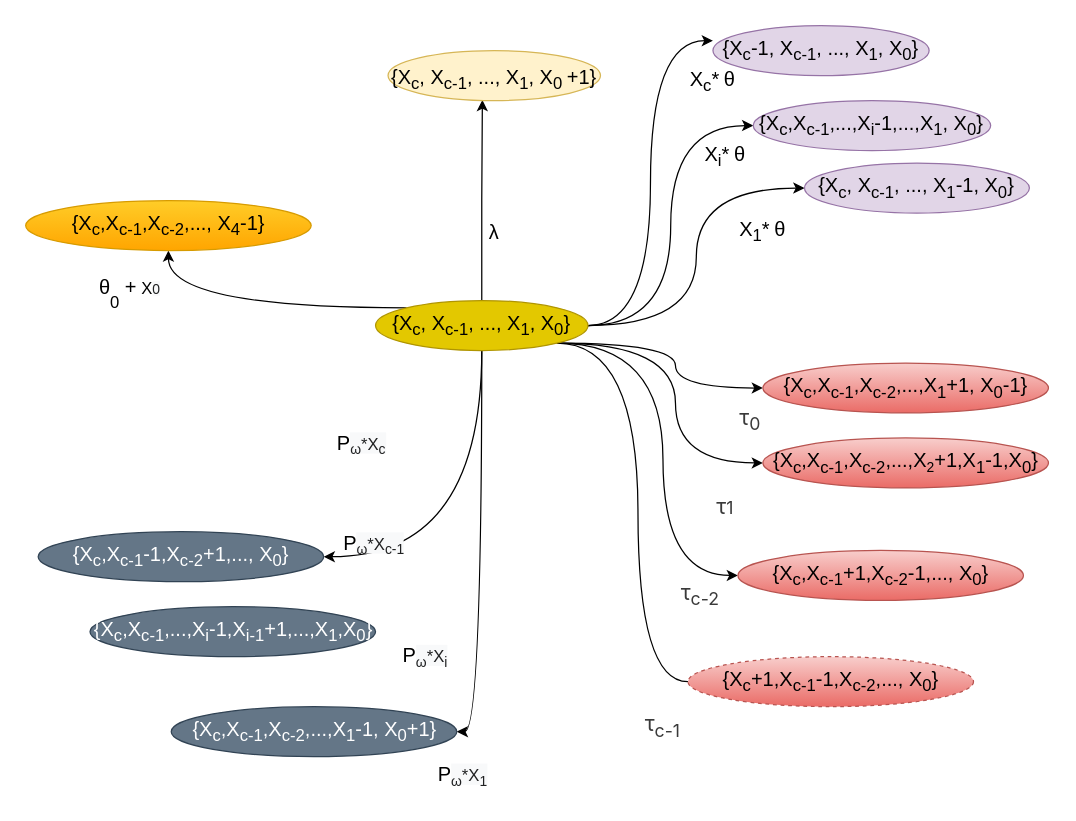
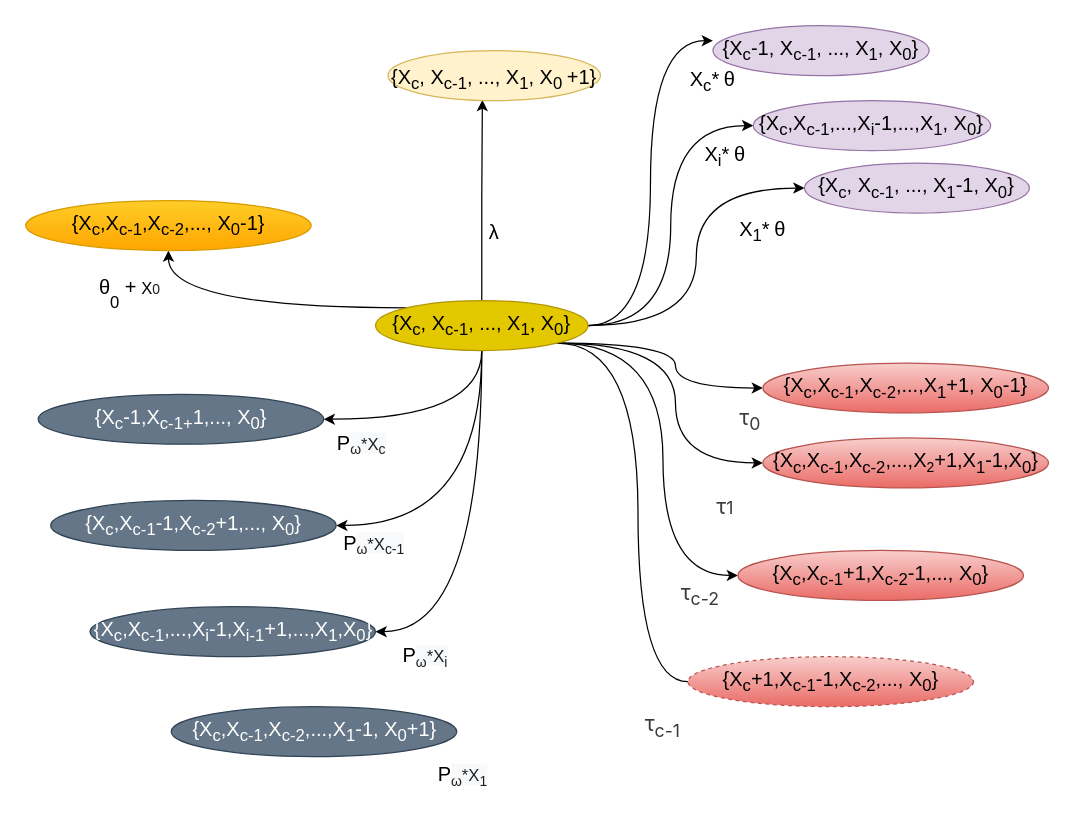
- <mxCell id="28" value="&lt;font style=&quot;font-size: 16px;&quot;&gt;{X&lt;sub&gt;c&lt;/sub&gt;,X&lt;sub&gt;c-1&lt;/sub&gt;,X&lt;sub style=&quot;border-color: var(--border-color);&quot;&gt;c-&lt;/sub&gt;&lt;span style=&quot;border-color: var(--border-color);&quot;&gt;&lt;sub&gt;2&lt;/sub&gt;,&lt;/span&gt;...,&amp;nbsp;X&lt;sub&gt;4&lt;/sub&gt;-1}&lt;/font&gt;" style="ellipse;whiteSpace=wrap;html=1;fillColor=#ffcd28;strokeColor=#d79b00;gradientColor=#ffa500;" parent="1" vertex="1"><mxGeometry y="160" width="228.5" height="40" as="geometry" x="20" /></mxCell>
+ <mxCell id="28" value="&lt;font style=&quot;font-size: 16px;&quot;&gt;{X&lt;sub&gt;c&lt;/sub&gt;,X&lt;sub&gt;c-1&lt;/sub&gt;,X&lt;sub style=&quot;border-color: var(--border-color);&quot;&gt;c-&lt;/sub&gt;&lt;span style=&quot;border-color: var(--border-color);&quot;&gt;&lt;sub&gt;2&lt;/sub&gt;,&lt;/span&gt;...,&amp;nbsp;X&lt;sub&gt;0&lt;/sub&gt;-1}&lt;/font&gt;" style="ellipse;whiteSpace=wrap;html=1;fillColor=#ffcd28;strokeColor=#d79b00;gradientColor=#ffa500;" parent="1" vertex="1"><mxGeometry y="160" width="228.5" height="40" as="geometry" x="20" /></mxCell>
+ <mxCell id="13" style="edgeStyle=orthogonalEdgeStyle;curved=1;rounded=0;sketch=0;orthogonalLoop=1;jettySize=auto;html=1;exitX=0.5;exitY=1;exitDx=0;exitDy=0;entryX=1;entryY=0.5;entryDx=0;entryDy=0;shadow=0;fontSize=16;" parent="1" source="15" target="27" edge="1"><mxGeometry relative="1" as="geometry" /></mxCell>
+ <mxCell id="27" value="&lt;font style=&quot;font-size: 16px;&quot;&gt;{X&lt;sub&gt;c&lt;/sub&gt;-1,X&lt;sub&gt;c-1+&lt;/sub&gt;1&lt;span style=&quot;border-color: var(--border-color);&quot;&gt;,&lt;/span&gt;...,&amp;nbsp;X&lt;sub&gt;0&lt;/sub&gt;}&lt;/font&gt;" style="ellipse;whiteSpace=wrap;html=1;fillColor=#647687;fontColor=#ffffff;strokeColor=#314354;" parent="1" vertex="1"><mxGeometry x="30" y="315" width="228.5" height="40" as="geometry" /></mxCell>
+ <mxCell id="10" style="edgeStyle=orthogonalEdgeStyle;curved=1;rounded=0;sketch=0;orthogonalLoop=1;jettySize=auto;html=1;exitX=0.5;exitY=1;exitDx=0;exitDy=0;entryX=1;entryY=0.5;entryDx=0;entryDy=0;shadow=0;fontSize=16;" parent="1" source="15" target="25" edge="1"><mxGeometry relative="1" as="geometry" /></mxCell>
- <mxCell id="26" value="&lt;font style=&quot;font-size: 16px;&quot;&gt;{X&lt;sub&gt;c&lt;/sub&gt;,X&lt;sub&gt;c-1&lt;/sub&gt;-1,X&lt;sub style=&quot;border-color: var(--border-color);&quot;&gt;c-&lt;/sub&gt;&lt;span style=&quot;border-color: var(--border-color);&quot;&gt;&lt;sub&gt;2&lt;/sub&gt;+1,&lt;/span&gt;...,&amp;nbsp;X&lt;sub&gt;0&lt;/sub&gt;}&lt;/font&gt;" style="ellipse;whiteSpace=wrap;html=1;fillColor=#647687;fontColor=#ffffff;strokeColor=#314354;" parent="1" vertex="1"><mxGeometry x="30" y="425" width="228.5" height="40" as="geometry" /></mxCell>
+ <mxCell id="26" value="&lt;font style=&quot;font-size: 16px;&quot;&gt;{X&lt;sub&gt;c&lt;/sub&gt;,X&lt;sub&gt;c-1&lt;/sub&gt;-1,X&lt;sub style=&quot;border-color: var(--border-color);&quot;&gt;c-&lt;/sub&gt;&lt;span style=&quot;border-color: var(--border-color);&quot;&gt;&lt;sub&gt;2&lt;/sub&gt;+1,&lt;/span&gt;...,&amp;nbsp;X&lt;sub&gt;0&lt;/sub&gt;}&lt;/font&gt;" style="ellipse;whiteSpace=wrap;html=1;fillColor=#647687;fontColor=#ffffff;strokeColor=#314354;" parent="1" vertex="1"><mxGeometry x="40" y="400" width="228.5" height="40" as="geometry" /></mxCell>
- <mxCell id="11" style="edgeStyle=orthogonalEdgeStyle;curved=1;rounded=0;sketch=0;orthogonalLoop=1;jettySize=auto;html=1;exitX=0.5;exitY=1;exitDx=0;exitDy=0;entryX=1;entryY=0.5;entryDx=0;entryDy=0;shadow=0;fontSize=16;" parent="1" source="15" target="24" edge="1"><mxGeometry relative="1" as="geometry" /></mxCell>
